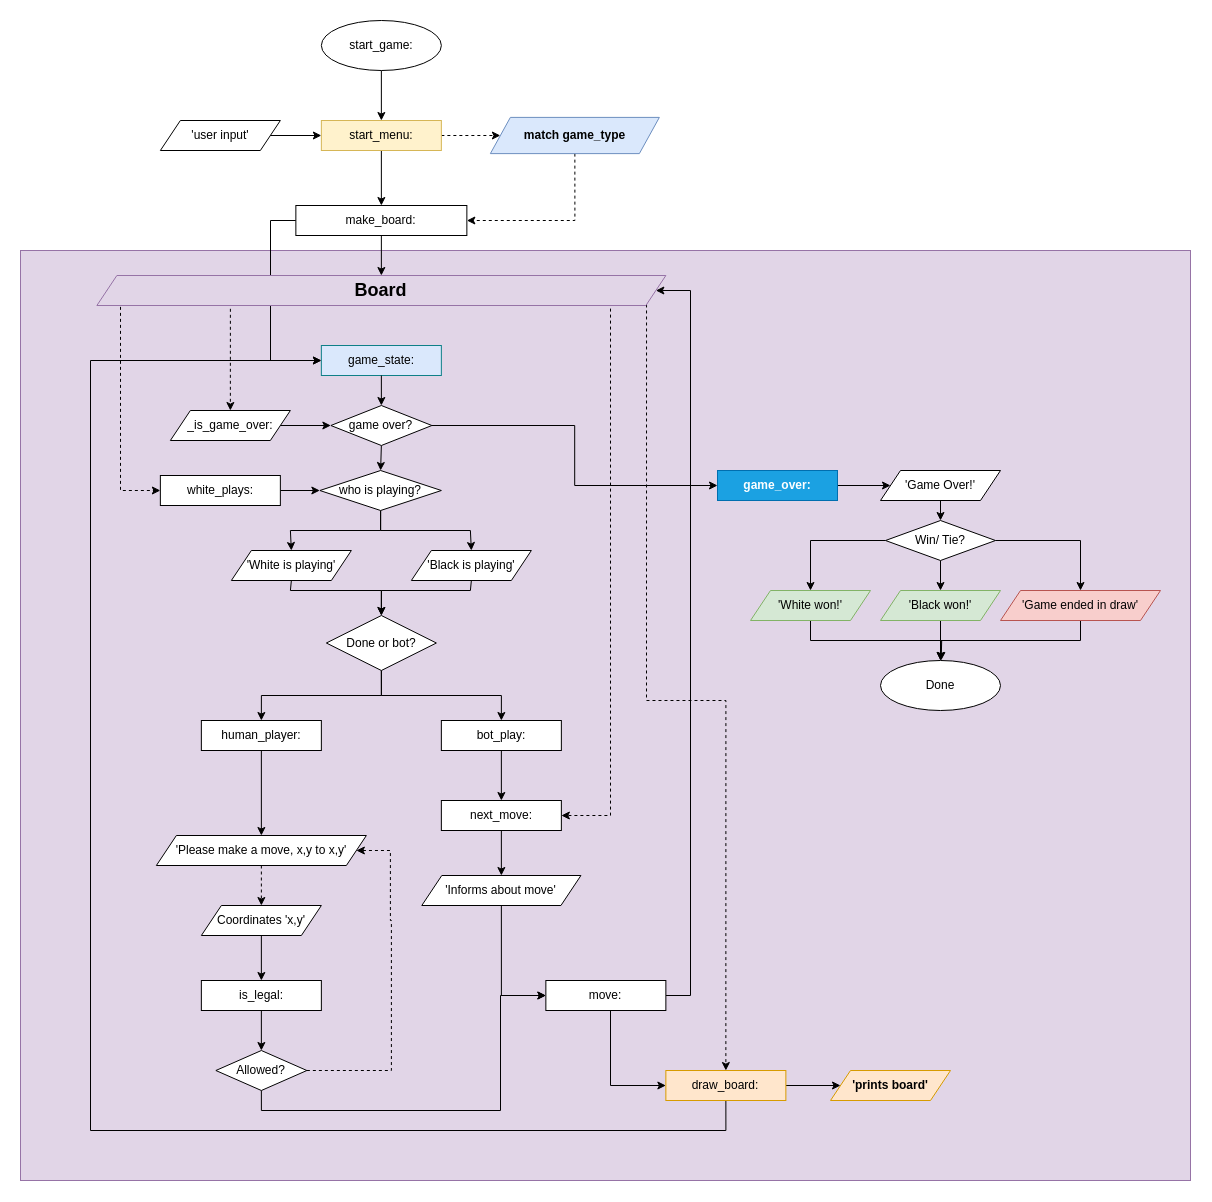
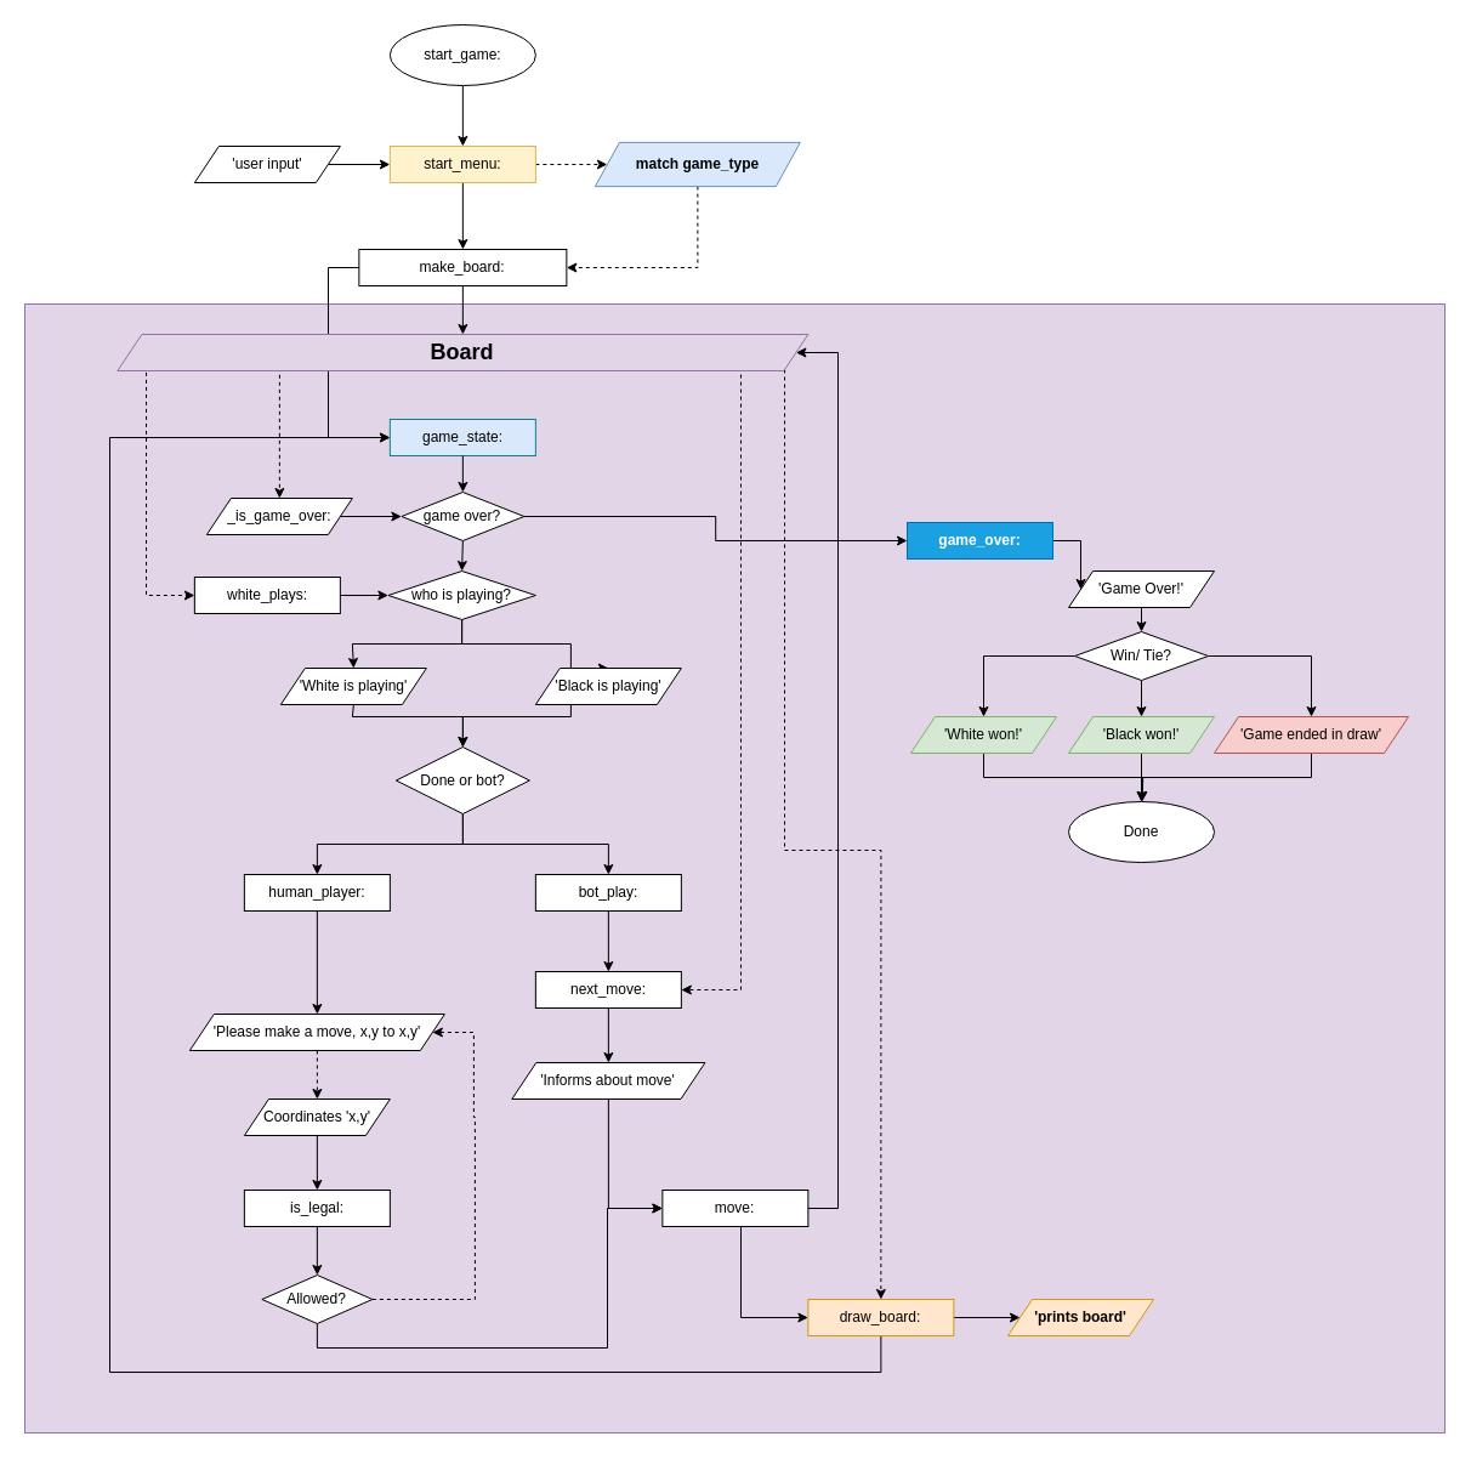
- <mxCell id="42" value="game_over:" style="rounded=0;whiteSpace=wrap;html=1;fillColor=#1ba1e2;strokeColor=#006EAF;fontStyle=1;fontColor=#ffffff;" vertex="1" parent="1"><mxGeometry x="717" y="470" width="120" height="30" as="geometry" /></mxCell>
+ <mxCell id="42" value="game_over:" style="rounded=0;whiteSpace=wrap;html=1;fillColor=#1ba1e2;strokeColor=#006EAF;fontStyle=1;fontColor=#ffffff;" vertex="1" parent="1"><mxGeometry x="747" y="430" width="120" height="30" as="geometry" /></mxCell>
- <mxCell id="33" value="'Black is playing'" style="shape=parallelogram;perimeter=parallelogramPerimeter;whiteSpace=wrap;html=1;fixedSize=1;" vertex="1" parent="1"><mxGeometry x="410.86" y="550" width="120" height="30" as="geometry" /></mxCell>
+ <mxCell id="33" value="'Black is playing'" style="shape=parallelogram;perimeter=parallelogramPerimeter;whiteSpace=wrap;html=1;fixedSize=1;" vertex="1" parent="1"><mxGeometry x="440.86" y="550" width="120" height="30" as="geometry" /></mxCell>
